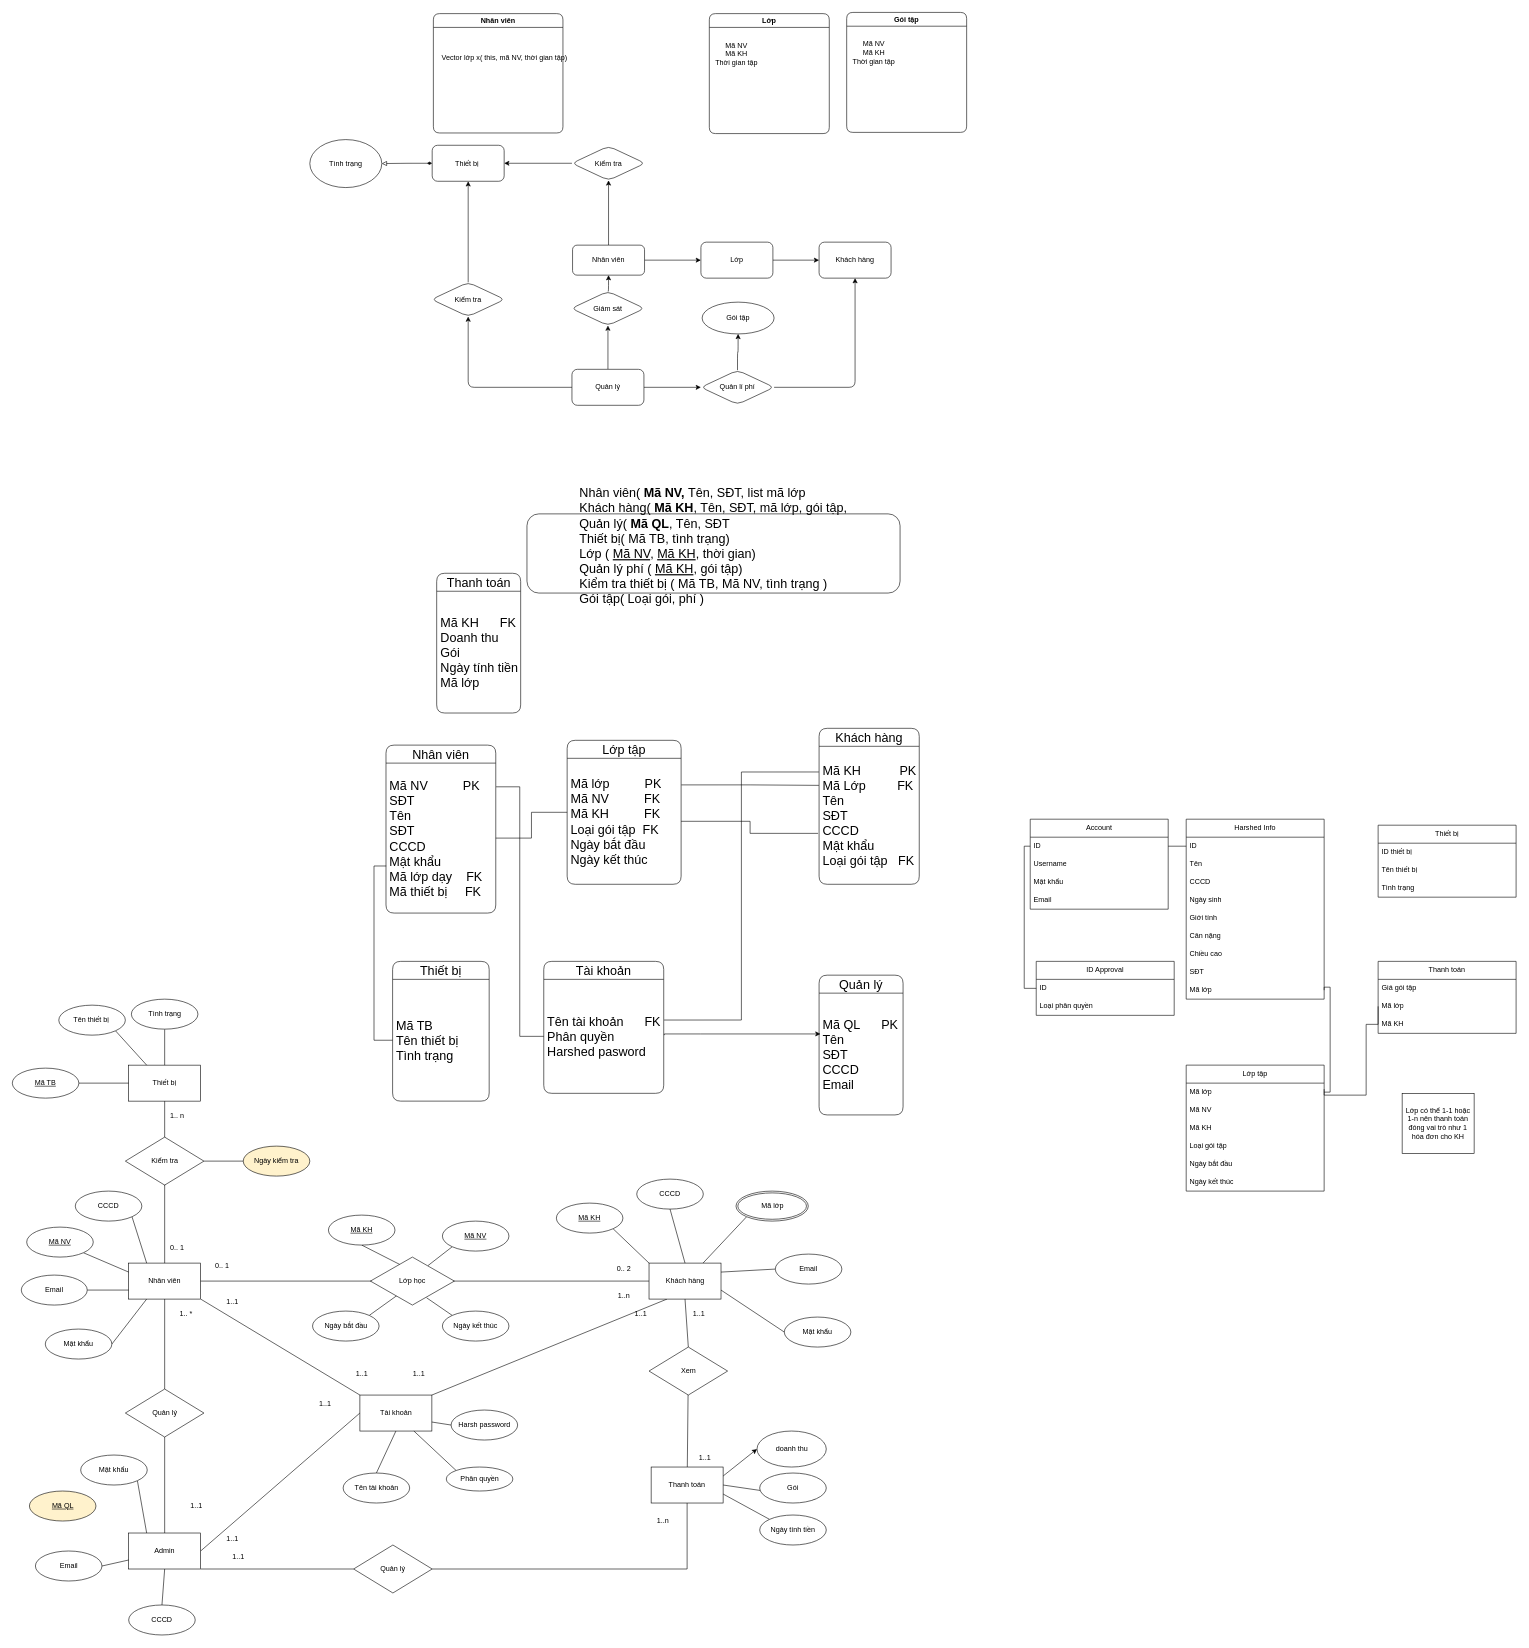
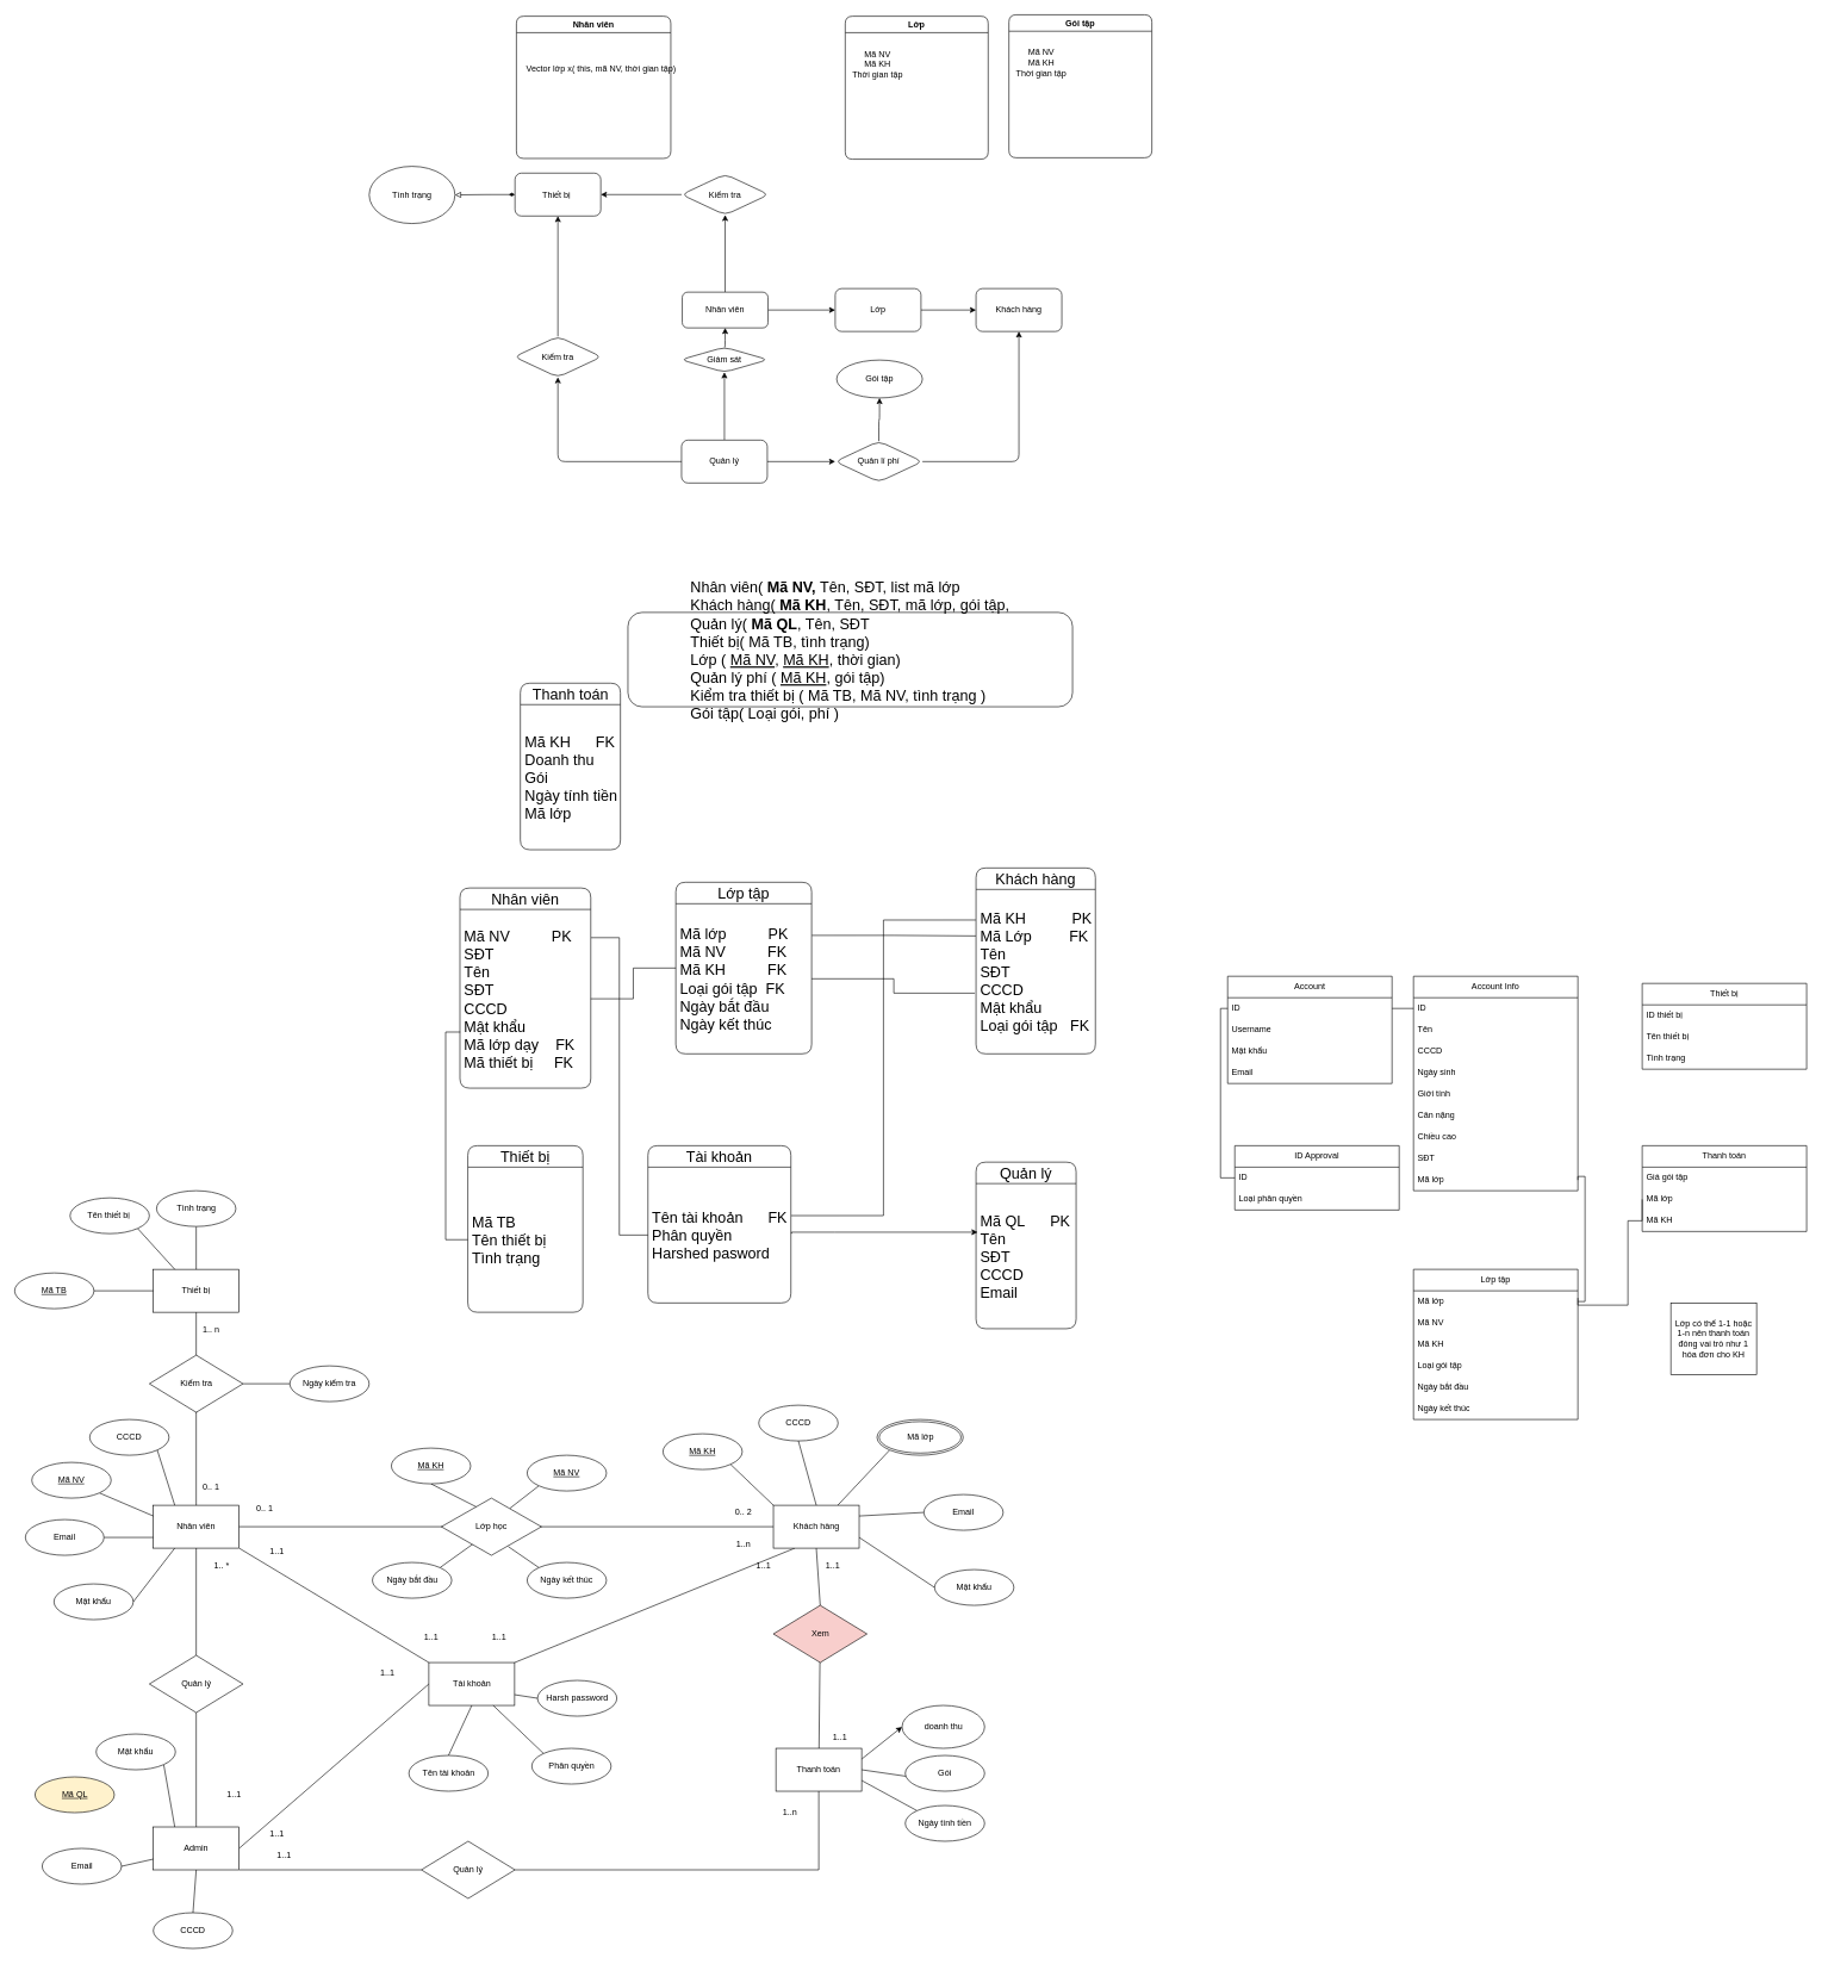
- <mxCell id="17" value="Giám sát" style="rhombus;whiteSpace=wrap;html=1;rounded=1;" parent="1" vertex="1"><mxGeometry x="952" y="485" width="122" height="57" as="geometry" /></mxCell>
+ <mxCell id="17" value="Giám sát" style="rhombus;whiteSpace=wrap;html=1;rounded=1;" parent="1" vertex="1"><mxGeometry x="952" y="485" width="122" height="35" as="geometry" /></mxCell>
- <mxCell id="152" value="Harshed Info" style="swimlane;fontStyle=0;childLayout=stackLayout;horizontal=1;startSize=30;horizontalStack=0;resizeParent=1;resizeParentMax=0;resizeLast=0;collapsible=1;marginBottom=0;whiteSpace=wrap;html=1;" vertex="1" parent="1"><mxGeometry x="1977" y="1365" width="230" height="300" as="geometry" /></mxCell>
+ <mxCell id="152" value="Account Info" style="swimlane;fontStyle=0;childLayout=stackLayout;horizontal=1;startSize=30;horizontalStack=0;resizeParent=1;resizeParentMax=0;resizeLast=0;collapsible=1;marginBottom=0;whiteSpace=wrap;html=1;" vertex="1" parent="1"><mxGeometry x="1977" y="1365" width="230" height="300" as="geometry" /></mxCell>
- <mxCell id="84" value="Ngày kiểm tra" style="ellipse;whiteSpace=wrap;html=1;fillColor=#fff2cc;" parent="1" vertex="1"><mxGeometry x="405" y="1910" width="111" height="50" as="geometry" /></mxCell>
+ <mxCell id="84" value="Ngày kiểm tra" style="ellipse;whiteSpace=wrap;html=1;" parent="1" vertex="1"><mxGeometry x="405" y="1910" width="111" height="50" as="geometry" /></mxCell>
- <mxCell id="113" value="Xem" style="rhombus;whiteSpace=wrap;html=1;" parent="1" vertex="1"><mxGeometry x="1081.5" y="2245" width="131" height="80" as="geometry" /></mxCell>
+ <mxCell id="113" value="Xem" style="rhombus;whiteSpace=wrap;html=1;fillColor=#f8cecc;" parent="1" vertex="1"><mxGeometry x="1081.5" y="2245" width="131" height="80" as="geometry" /></mxCell>
- <mxCell id="104" value="Phân quyền" style="ellipse;whiteSpace=wrap;html=1;" parent="1" vertex="1"><mxGeometry x="743.5" y="2445" width="111" height="40" as="geometry" /></mxCell>
+ <mxCell id="104" value="Phân quyền" style="ellipse;whiteSpace=wrap;html=1;" parent="1" vertex="1"><mxGeometry x="743.5" y="2445" width="111" height="50" as="geometry" /></mxCell>
